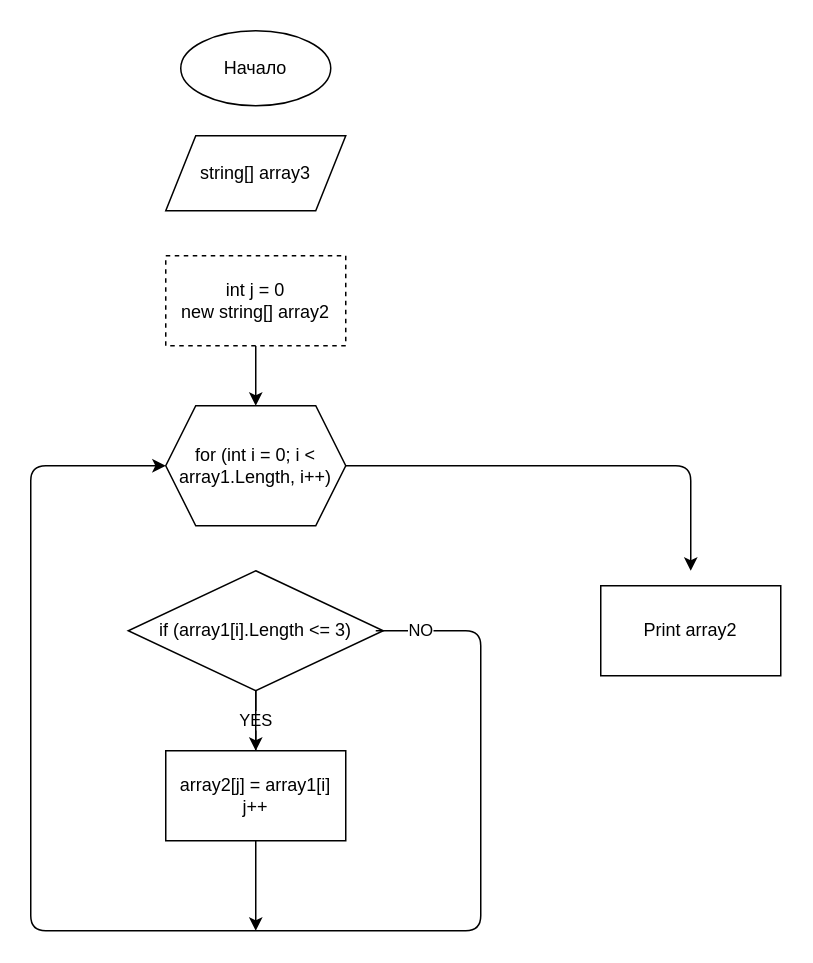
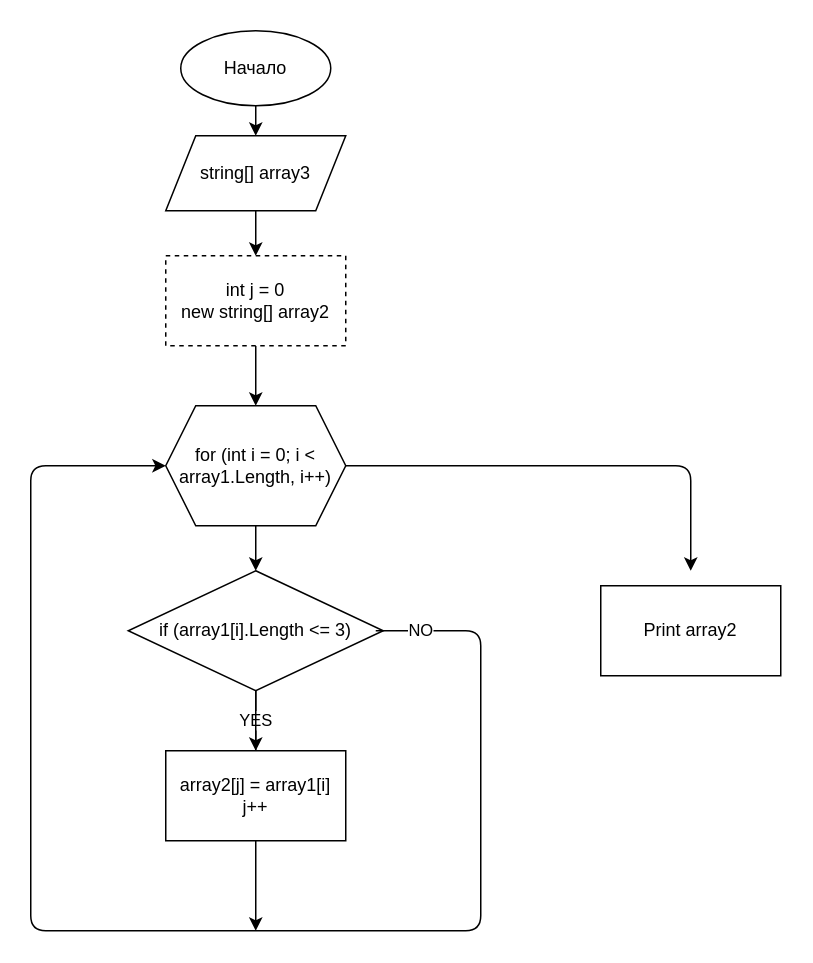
+ <mxCell id="2" value="" style="edgeStyle=none;html=1;" parent="1" source="3" target="5" edge="1"><mxGeometry relative="1" as="geometry" /></mxCell>
+ <mxCell id="4" value="" style="edgeStyle=none;html=1;" edge="1" parent="1" source="5" target="16"><mxGeometry relative="1" as="geometry" /></mxCell>
+ <mxCell id="6" value="" style="edgeStyle=none;html=1;" parent="1" source="8" target="11" edge="1"><mxGeometry relative="1" as="geometry" /></mxCell>
